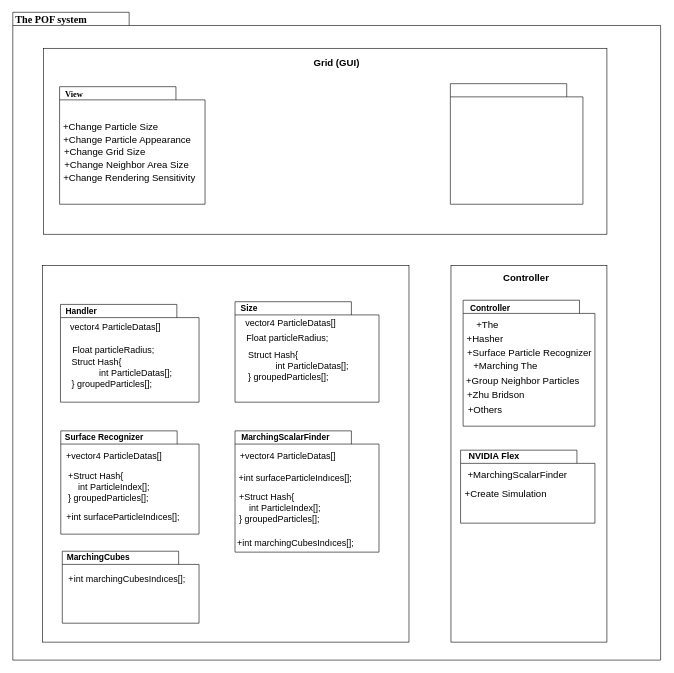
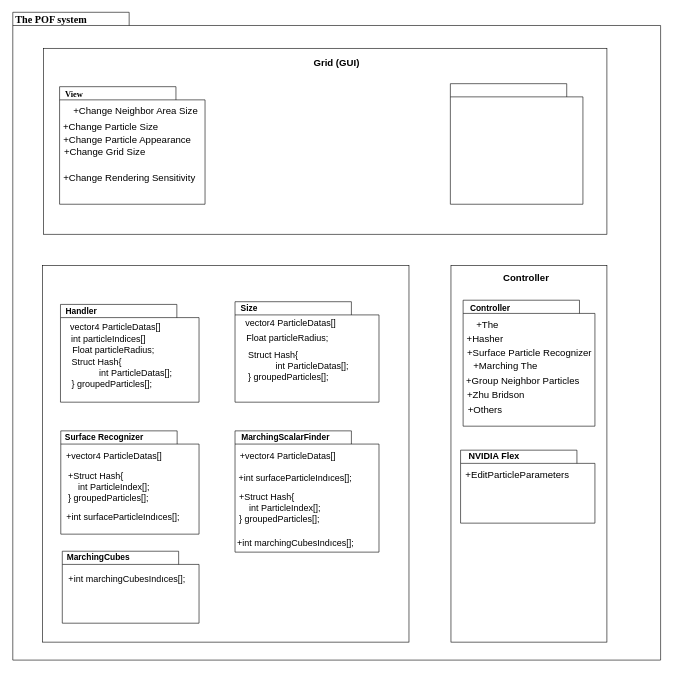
- <mxCell id="28" value="+Change Neighbor Area Size" style="text;html=1;strokeColor=none;fillColor=none;align=center;verticalAlign=middle;whiteSpace=wrap;rounded=0;fontSize=16;" parent="1" vertex="1"><mxGeometry x="103" y="263" width="215" height="21" as="geometry" /></mxCell>
+ <mxCell id="28" value="+Change Neighbor Area Size" style="text;html=1;strokeColor=none;fillColor=none;align=center;verticalAlign=middle;whiteSpace=wrap;rounded=0;fontSize=16;" parent="1" vertex="1"><mxGeometry x="118" y="173" width="215" height="21" as="geometry" /></mxCell>
+ <mxCell id="33" value="&lt;font style=&quot;font-size: 15px&quot;&gt;int particleIndices[]&lt;/font&gt;" style="text;html=1;strokeColor=none;fillColor=none;align=center;verticalAlign=middle;whiteSpace=wrap;rounded=0;" parent="1" vertex="1"><mxGeometry x="103" y="553.5" width="154" height="20" as="geometry" /></mxCell>
- <mxCell id="11" value="+MarchingScalarFinder&lt;br&gt;" style="text;html=1;strokeColor=none;fillColor=none;align=center;verticalAlign=middle;whiteSpace=wrap;rounded=0;fontSize=16;" parent="1" vertex="1"><mxGeometry x="766.5" y="780" width="190" height="21" as="geometry" /></mxCell>
+ <mxCell id="11" value="+EditParticleParameters&lt;br&gt;" style="text;html=1;strokeColor=none;fillColor=none;align=center;verticalAlign=middle;whiteSpace=wrap;rounded=0;fontSize=16;" parent="1" vertex="1"><mxGeometry x="766.5" y="780" width="190" height="21" as="geometry" /></mxCell>
- <mxCell id="14" value="+Create Simulation" style="text;html=1;strokeColor=none;fillColor=none;align=center;verticalAlign=middle;whiteSpace=wrap;rounded=0;fontSize=16;" parent="1" vertex="1"><mxGeometry x="773" y="811" width="139" height="21" as="geometry" /></mxCell>
